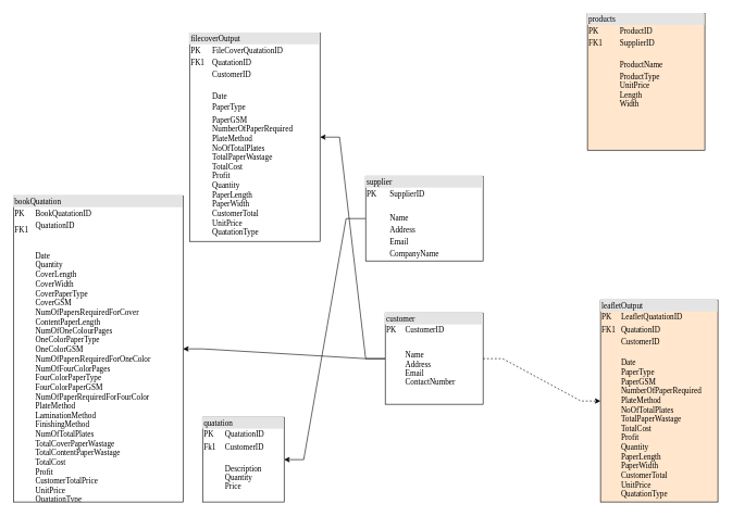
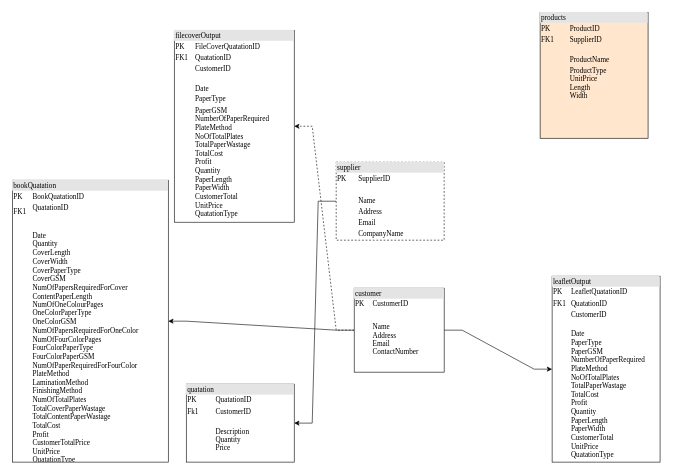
- <mxCell id="11" value="&lt;div style=&quot;box-sizing: border-box ; width: 100% ; background: #e4e4e4 ; padding: 2px&quot;&gt;supplier&lt;/div&gt;&lt;table style=&quot;width: 100% ; font-size: 1em&quot; cellpadding=&quot;2&quot; cellspacing=&quot;0&quot;&gt;&lt;tbody&gt;&lt;tr&gt;&lt;td&gt;PK&lt;/td&gt;&lt;td&gt;SupplierID&lt;/td&gt;&lt;/tr&gt;&lt;tr&gt;&lt;td&gt;&lt;br&gt;&lt;/td&gt;&lt;td&gt;&lt;/td&gt;&lt;/tr&gt;&lt;tr&gt;&lt;td&gt;&lt;/td&gt;&lt;td&gt;Name&lt;/td&gt;&lt;/tr&gt;&lt;tr&gt;&lt;td&gt;&lt;br&gt;&lt;/td&gt;&lt;td&gt;Address&lt;/td&gt;&lt;/tr&gt;&lt;tr&gt;&lt;td&gt;&lt;br&gt;&lt;/td&gt;&lt;td&gt;Email&lt;/td&gt;&lt;/tr&gt;&lt;tr&gt;&lt;td&gt;&lt;br&gt;&lt;/td&gt;&lt;td&gt;CompanyName&lt;/td&gt;&lt;/tr&gt;&lt;/tbody&gt;&lt;/table&gt;" style="verticalAlign=top;align=left;overflow=fill;html=1;rounded=0;shadow=0;comic=0;labelBackgroundColor=none;strokeWidth=1;fontFamily=Verdana;fontSize=12" vertex="1" parent="1"><mxGeometry x="560" y="270" width="180" height="130" as="geometry" /></mxCell>
+ <mxCell id="11" value="&lt;div style=&quot;box-sizing: border-box ; width: 100% ; background: #e4e4e4 ; padding: 2px&quot;&gt;supplier&lt;/div&gt;&lt;table style=&quot;width: 100% ; font-size: 1em&quot; cellpadding=&quot;2&quot; cellspacing=&quot;0&quot;&gt;&lt;tbody&gt;&lt;tr&gt;&lt;td&gt;PK&lt;/td&gt;&lt;td&gt;SupplierID&lt;/td&gt;&lt;/tr&gt;&lt;tr&gt;&lt;td&gt;&lt;br&gt;&lt;/td&gt;&lt;td&gt;&lt;/td&gt;&lt;/tr&gt;&lt;tr&gt;&lt;td&gt;&lt;/td&gt;&lt;td&gt;Name&lt;/td&gt;&lt;/tr&gt;&lt;tr&gt;&lt;td&gt;&lt;br&gt;&lt;/td&gt;&lt;td&gt;Address&lt;/td&gt;&lt;/tr&gt;&lt;tr&gt;&lt;td&gt;&lt;br&gt;&lt;/td&gt;&lt;td&gt;Email&lt;/td&gt;&lt;/tr&gt;&lt;tr&gt;&lt;td&gt;&lt;br&gt;&lt;/td&gt;&lt;td&gt;CompanyName&lt;/td&gt;&lt;/tr&gt;&lt;/tbody&gt;&lt;/table&gt;" style="verticalAlign=top;align=left;overflow=fill;html=1;rounded=0;shadow=0;comic=0;labelBackgroundColor=none;strokeWidth=1;fontFamily=Verdana;fontSize=12;dashed=1;" vertex="1" parent="1"><mxGeometry x="560" y="270" width="180" height="130" as="geometry" /></mxCell>
- <mxCell id="7" style="edgeStyle=entityRelationEdgeStyle;rounded=0;orthogonalLoop=1;jettySize=auto;html=1;" edge="1" parent="1" source="9" target="3"><mxGeometry relative="1" as="geometry" /></mxCell>
+ <mxCell id="7" style="edgeStyle=entityRelationEdgeStyle;rounded=0;orthogonalLoop=1;jettySize=auto;html=1;dashed=1;" edge="1" parent="1" source="9" target="3"><mxGeometry relative="1" as="geometry" /></mxCell>
- <mxCell id="8" style="edgeStyle=entityRelationEdgeStyle;rounded=0;orthogonalLoop=1;jettySize=auto;html=1;dashed=1;" edge="1" parent="1" source="9" target="5"><mxGeometry relative="1" as="geometry" /></mxCell>
+ <mxCell id="8" style="edgeStyle=entityRelationEdgeStyle;rounded=0;orthogonalLoop=1;jettySize=auto;html=1;" edge="1" parent="1" source="9" target="5"><mxGeometry relative="1" as="geometry" /></mxCell>
- <mxCell id="5" value="&lt;div style=&quot;box-sizing: border-box ; width: 100% ; background: #e4e4e4 ; padding: 2px&quot;&gt;leafletOutput&lt;/div&gt;&lt;table style=&quot;width: 100% ; font-size: 1em&quot; cellpadding=&quot;2&quot; cellspacing=&quot;0&quot;&gt;&lt;tbody&gt;&lt;tr&gt;&lt;td&gt;PK&lt;/td&gt;&lt;td&gt;LeafletQuatationID&lt;/td&gt;&lt;/tr&gt;&lt;tr&gt;&lt;td&gt;FK1&lt;/td&gt;&lt;td&gt;QuatationID&lt;/td&gt;&lt;/tr&gt;&lt;tr&gt;&lt;td&gt;&lt;/td&gt;&lt;td&gt;CustomerID&lt;/td&gt;&lt;/tr&gt;&lt;tr&gt;&lt;td&gt;&lt;br&gt;&lt;/td&gt;&lt;td&gt;&lt;br&gt;Date&lt;br&gt;PaperType&lt;br&gt;PaperGSM&lt;br&gt;NumberOfPaperRequired&lt;br&gt;PlateMethod&lt;br&gt;NoOfTotalPlates&lt;br&gt;TotalPaperWastage&lt;br&gt;TotalCost&lt;br&gt;Profit&lt;br&gt;Quantity&lt;br&gt;PaperLength&lt;br&gt;PaperWidth&lt;br&gt;CustomerTotal&lt;br&gt;UnitPrice&lt;br&gt;QuatationType&lt;/td&gt;&lt;/tr&gt;&lt;/tbody&gt;&lt;/table&gt;" style="verticalAlign=top;align=left;overflow=fill;html=1;rounded=0;shadow=0;comic=0;labelBackgroundColor=none;strokeWidth=1;fontFamily=Verdana;fontSize=12;fillColor=#ffe6cc;" parent="1" vertex="1"><mxGeometry x="920" y="460" width="180" height="310" as="geometry" /></mxCell>
+ <mxCell id="5" value="&lt;div style=&quot;box-sizing: border-box ; width: 100% ; background: #e4e4e4 ; padding: 2px&quot;&gt;leafletOutput&lt;/div&gt;&lt;table style=&quot;width: 100% ; font-size: 1em&quot; cellpadding=&quot;2&quot; cellspacing=&quot;0&quot;&gt;&lt;tbody&gt;&lt;tr&gt;&lt;td&gt;PK&lt;/td&gt;&lt;td&gt;LeafletQuatationID&lt;/td&gt;&lt;/tr&gt;&lt;tr&gt;&lt;td&gt;FK1&lt;/td&gt;&lt;td&gt;QuatationID&lt;/td&gt;&lt;/tr&gt;&lt;tr&gt;&lt;td&gt;&lt;/td&gt;&lt;td&gt;CustomerID&lt;/td&gt;&lt;/tr&gt;&lt;tr&gt;&lt;td&gt;&lt;br&gt;&lt;/td&gt;&lt;td&gt;&lt;br&gt;Date&lt;br&gt;PaperType&lt;br&gt;PaperGSM&lt;br&gt;NumberOfPaperRequired&lt;br&gt;PlateMethod&lt;br&gt;NoOfTotalPlates&lt;br&gt;TotalPaperWastage&lt;br&gt;TotalCost&lt;br&gt;Profit&lt;br&gt;Quantity&lt;br&gt;PaperLength&lt;br&gt;PaperWidth&lt;br&gt;CustomerTotal&lt;br&gt;UnitPrice&lt;br&gt;QuatationType&lt;/td&gt;&lt;/tr&gt;&lt;/tbody&gt;&lt;/table&gt;" style="verticalAlign=top;align=left;overflow=fill;html=1;rounded=0;shadow=0;comic=0;labelBackgroundColor=none;strokeWidth=1;fontFamily=Verdana;fontSize=12" parent="1" vertex="1"><mxGeometry x="920" y="460" width="180" height="310" as="geometry" /></mxCell>
- <mxCell id="12" value="&lt;div style=&quot;box-sizing: border-box ; width: 100% ; background: #e4e4e4 ; padding: 2px&quot;&gt;quatation&lt;/div&gt;&lt;table style=&quot;width: 100% ; font-size: 1em&quot; cellpadding=&quot;2&quot; cellspacing=&quot;0&quot;&gt;&lt;tbody&gt;&lt;tr&gt;&lt;td&gt;PK&lt;/td&gt;&lt;td&gt;QuatationID&lt;/td&gt;&lt;/tr&gt;&lt;tr&gt;&lt;td&gt;Fk1&lt;/td&gt;&lt;td&gt;CustomerID&lt;/td&gt;&lt;/tr&gt;&lt;tr&gt;&lt;td&gt;&lt;/td&gt;&lt;td&gt;&lt;br&gt;Description&lt;br&gt;Quantity&lt;br&gt;Price&lt;br&gt;&lt;br&gt;&lt;/td&gt;&lt;/tr&gt;&lt;/tbody&gt;&lt;/table&gt;" style="verticalAlign=top;align=left;overflow=fill;html=1;rounded=0;shadow=0;comic=0;labelBackgroundColor=none;strokeWidth=1;fontFamily=Verdana;fontSize=12" vertex="1" parent="1"><mxGeometry x="310" y="640" width="125" height="130" as="geometry" /></mxCell>
+ <mxCell id="12" value="&lt;div style=&quot;box-sizing: border-box ; width: 100% ; background: #e4e4e4 ; padding: 2px&quot;&gt;quatation&lt;/div&gt;&lt;table style=&quot;width: 100% ; font-size: 1em&quot; cellpadding=&quot;2&quot; cellspacing=&quot;0&quot;&gt;&lt;tbody&gt;&lt;tr&gt;&lt;td&gt;PK&lt;/td&gt;&lt;td&gt;QuatationID&lt;/td&gt;&lt;/tr&gt;&lt;tr&gt;&lt;td&gt;Fk1&lt;/td&gt;&lt;td&gt;CustomerID&lt;/td&gt;&lt;/tr&gt;&lt;tr&gt;&lt;td&gt;&lt;/td&gt;&lt;td&gt;&lt;br&gt;Description&lt;br&gt;Quantity&lt;br&gt;Price&lt;br&gt;&lt;br&gt;&lt;/td&gt;&lt;/tr&gt;&lt;/tbody&gt;&lt;/table&gt;" style="verticalAlign=top;align=left;overflow=fill;html=1;rounded=0;shadow=0;comic=0;labelBackgroundColor=none;strokeWidth=1;fontFamily=Verdana;fontSize=12" vertex="1" parent="1"><mxGeometry x="310" y="640" width="180" height="130" as="geometry" /></mxCell>
